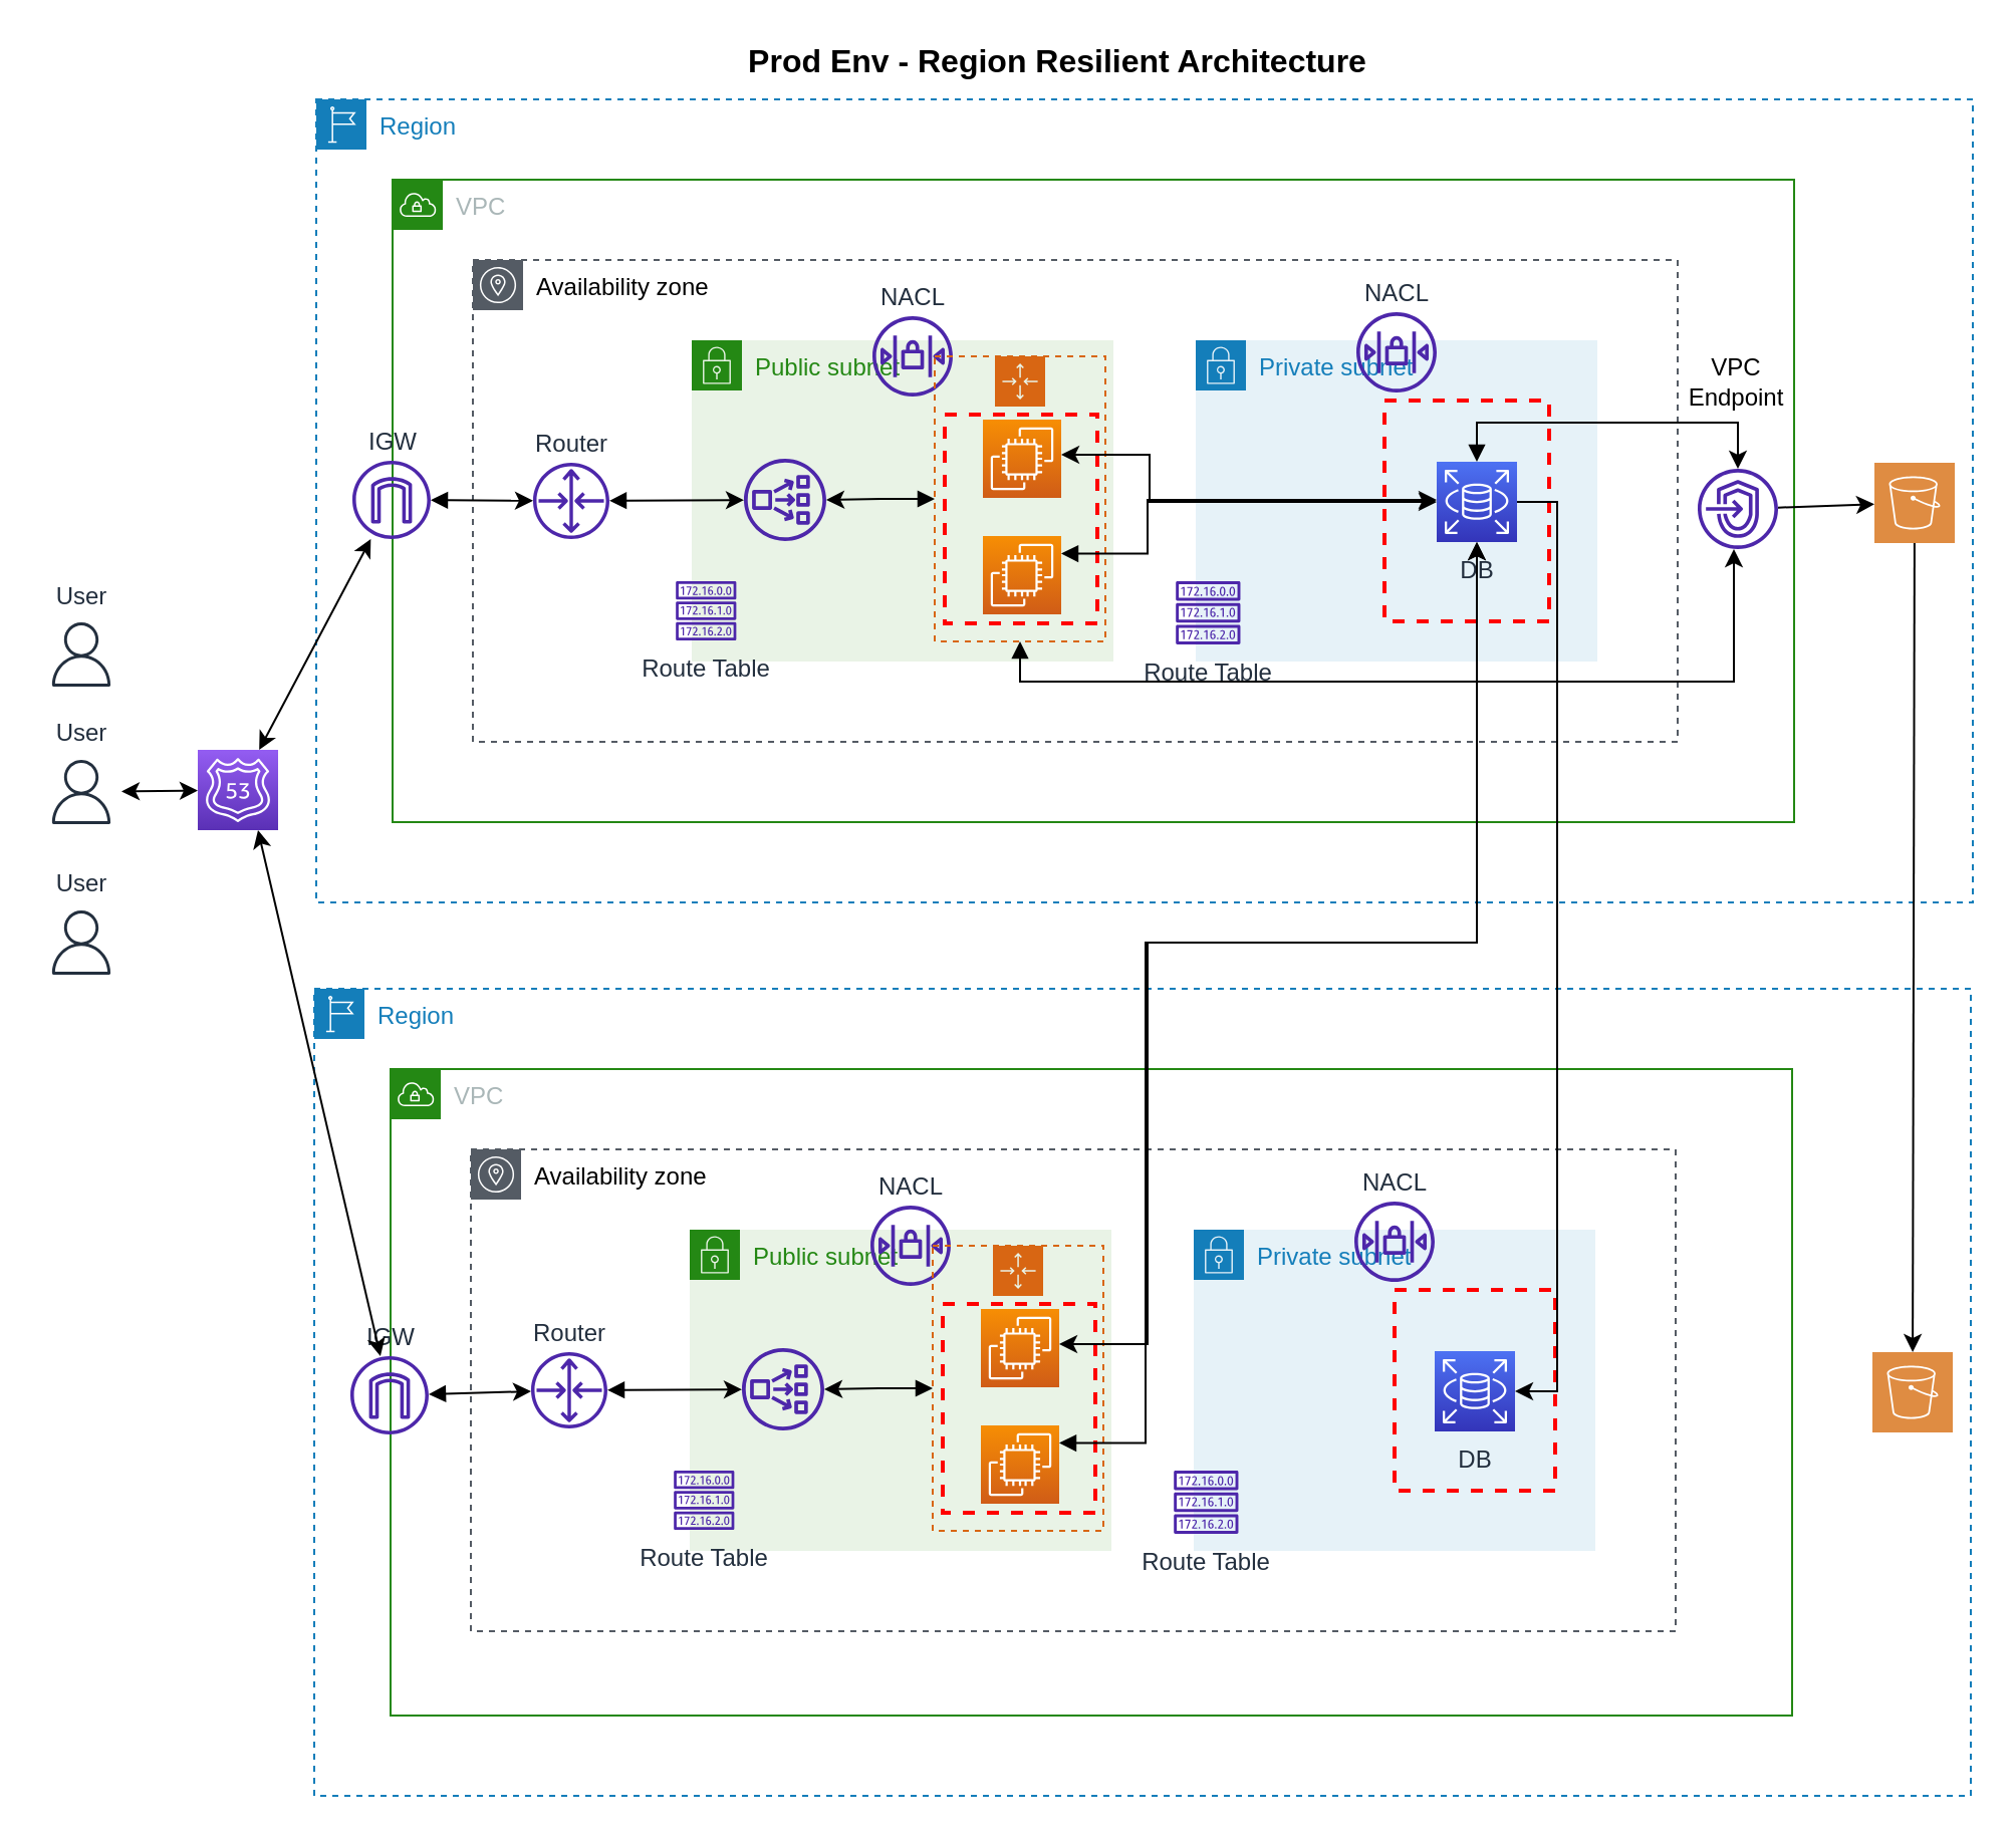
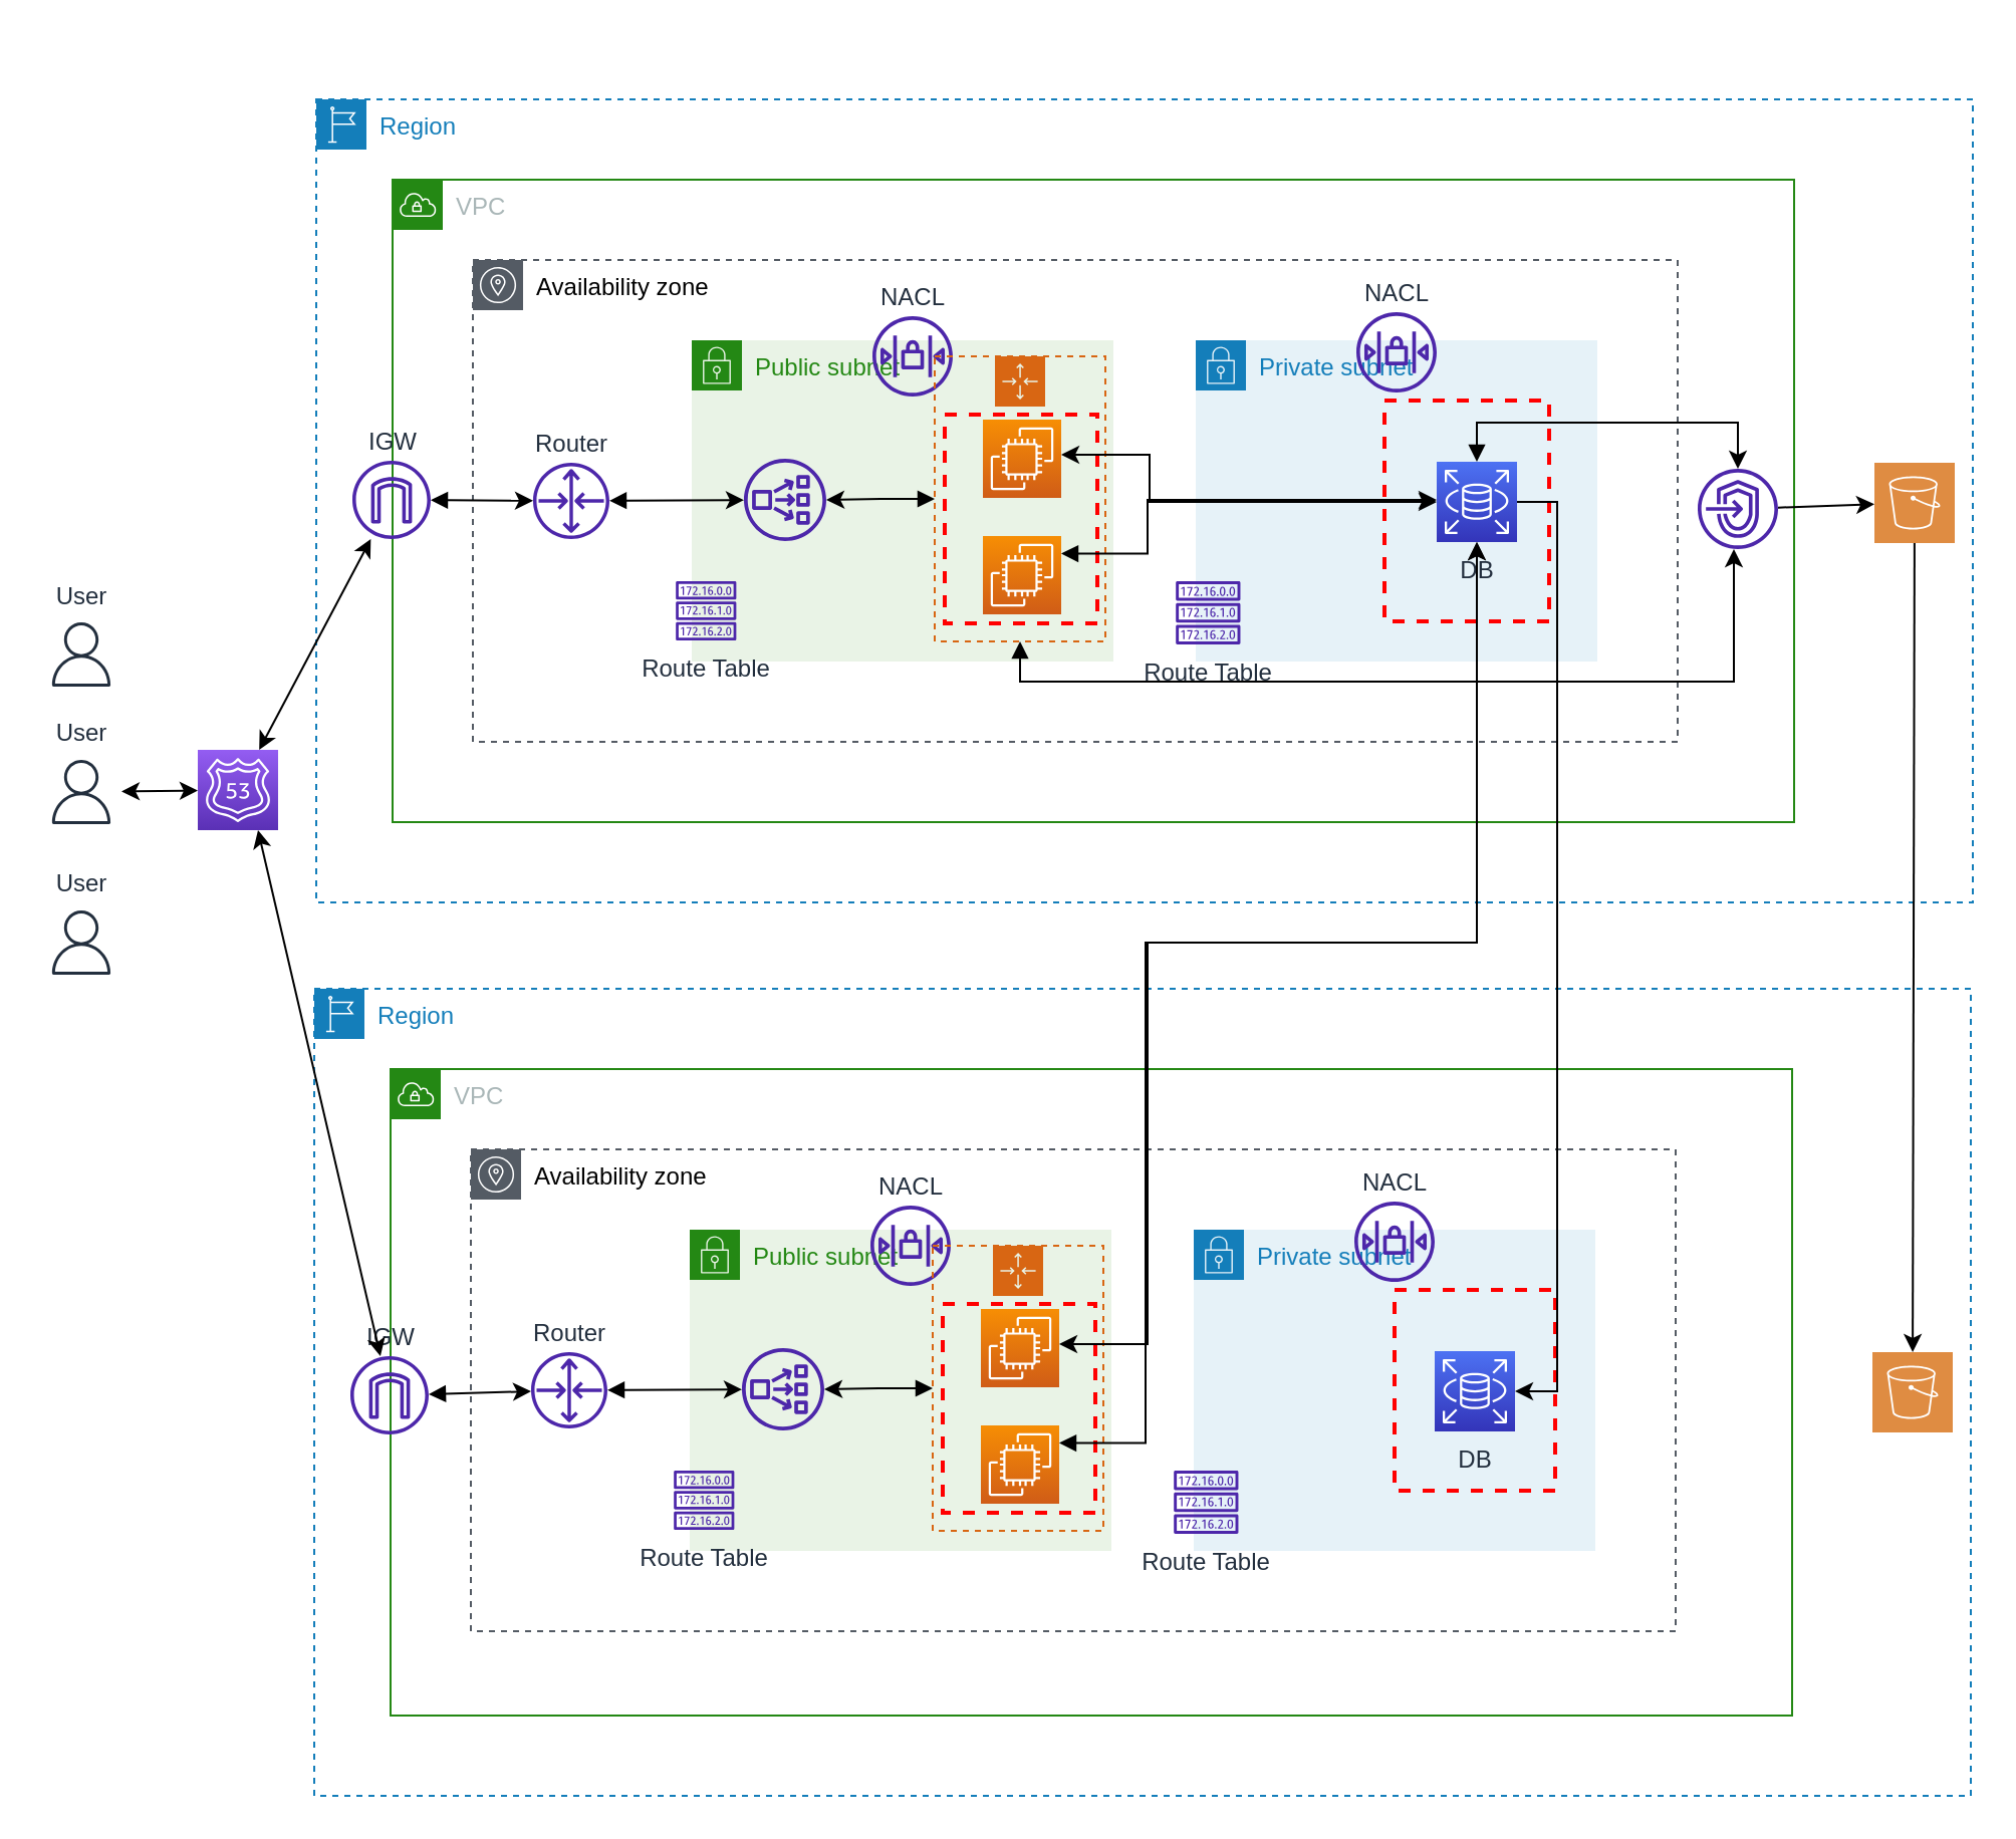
- <mxCell id="30" value="Prod Env - Region Resilient Architecture" style="text;html=1;align=center;verticalAlign=middle;resizable=0;points=[];autosize=1;strokeColor=none;fillColor=none;fontStyle=1;fontSize=16;" vertex="1" parent="1"><mxGeometry x="366" y="20" width="320" height="20" as="geometry" /></mxCell>
- <mxCell id="25" value="VPC &lt;br&gt;Endpoint" style="text;html=1;resizable=0;autosize=1;align=center;verticalAlign=middle;points=[];fillColor=none;strokeColor=none;rounded=0;" vertex="1" parent="4"><mxGeometry x="640" y="85" width="57" height="32" as="geometry" /></mxCell>
